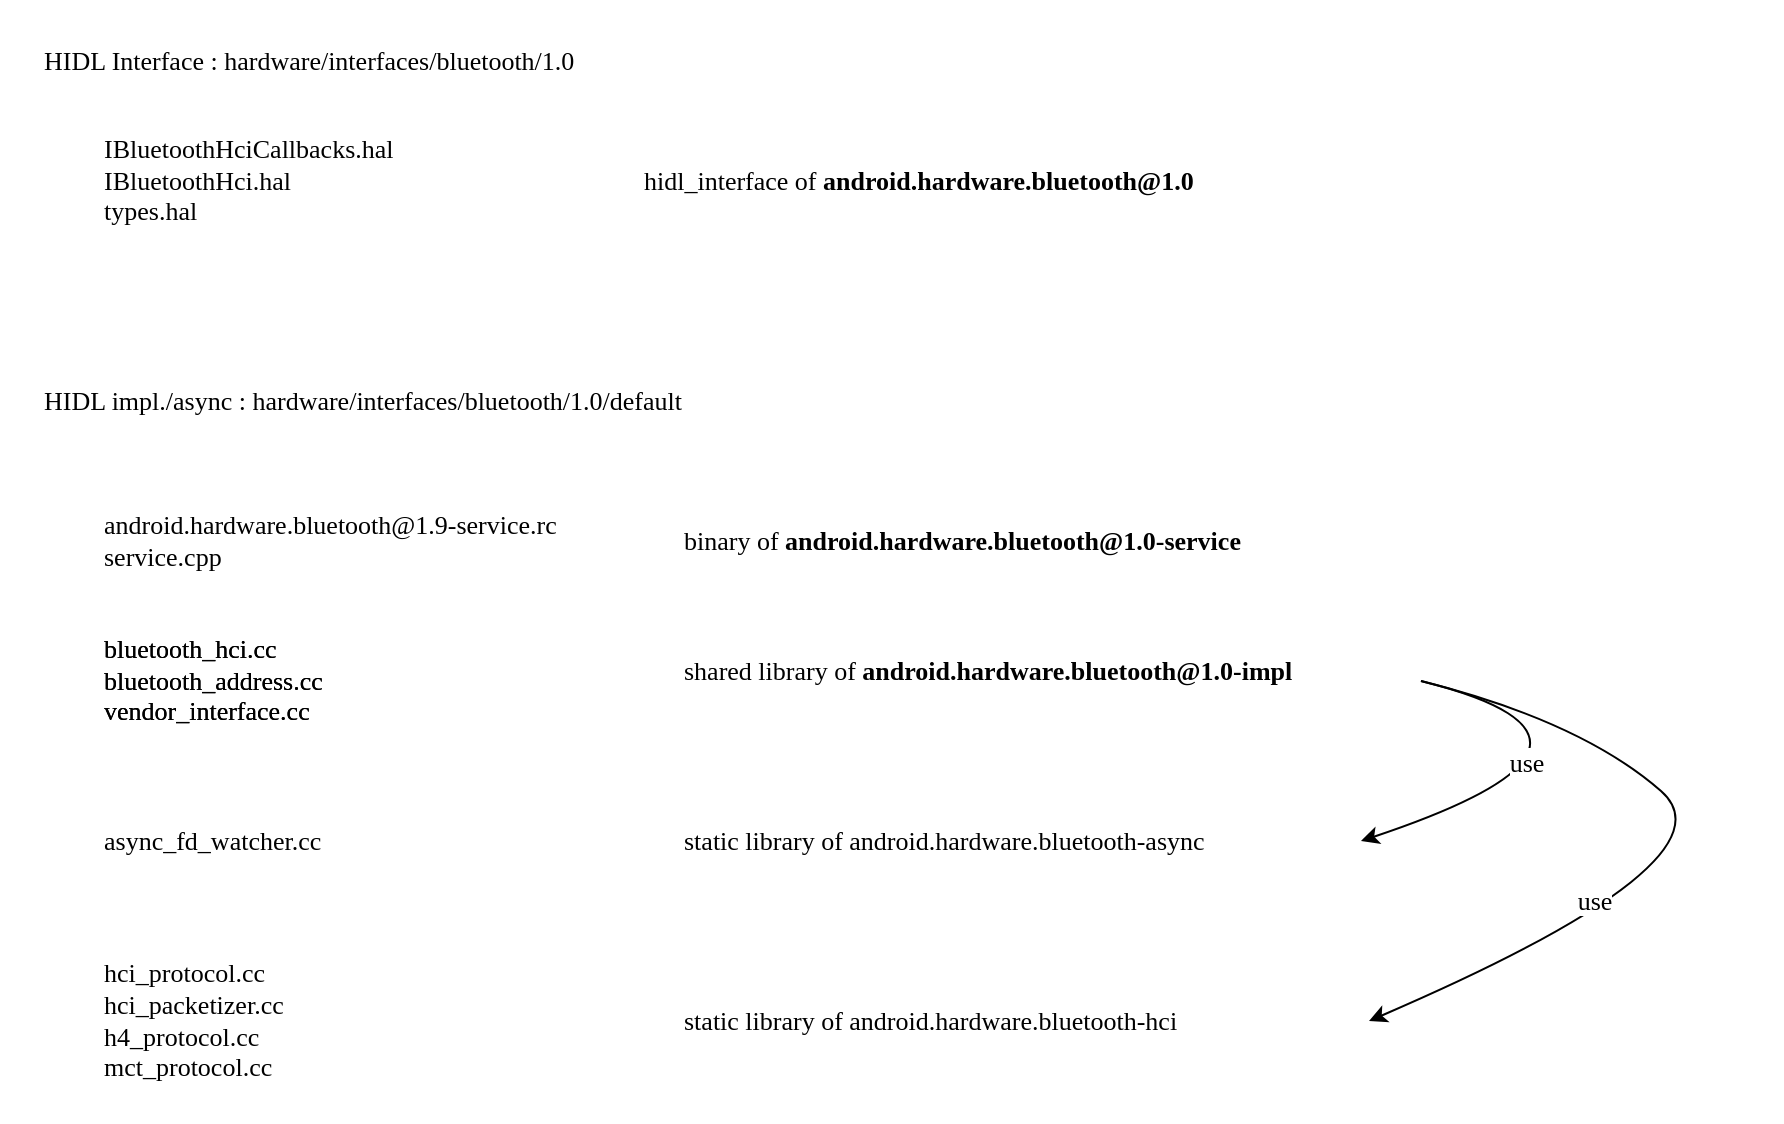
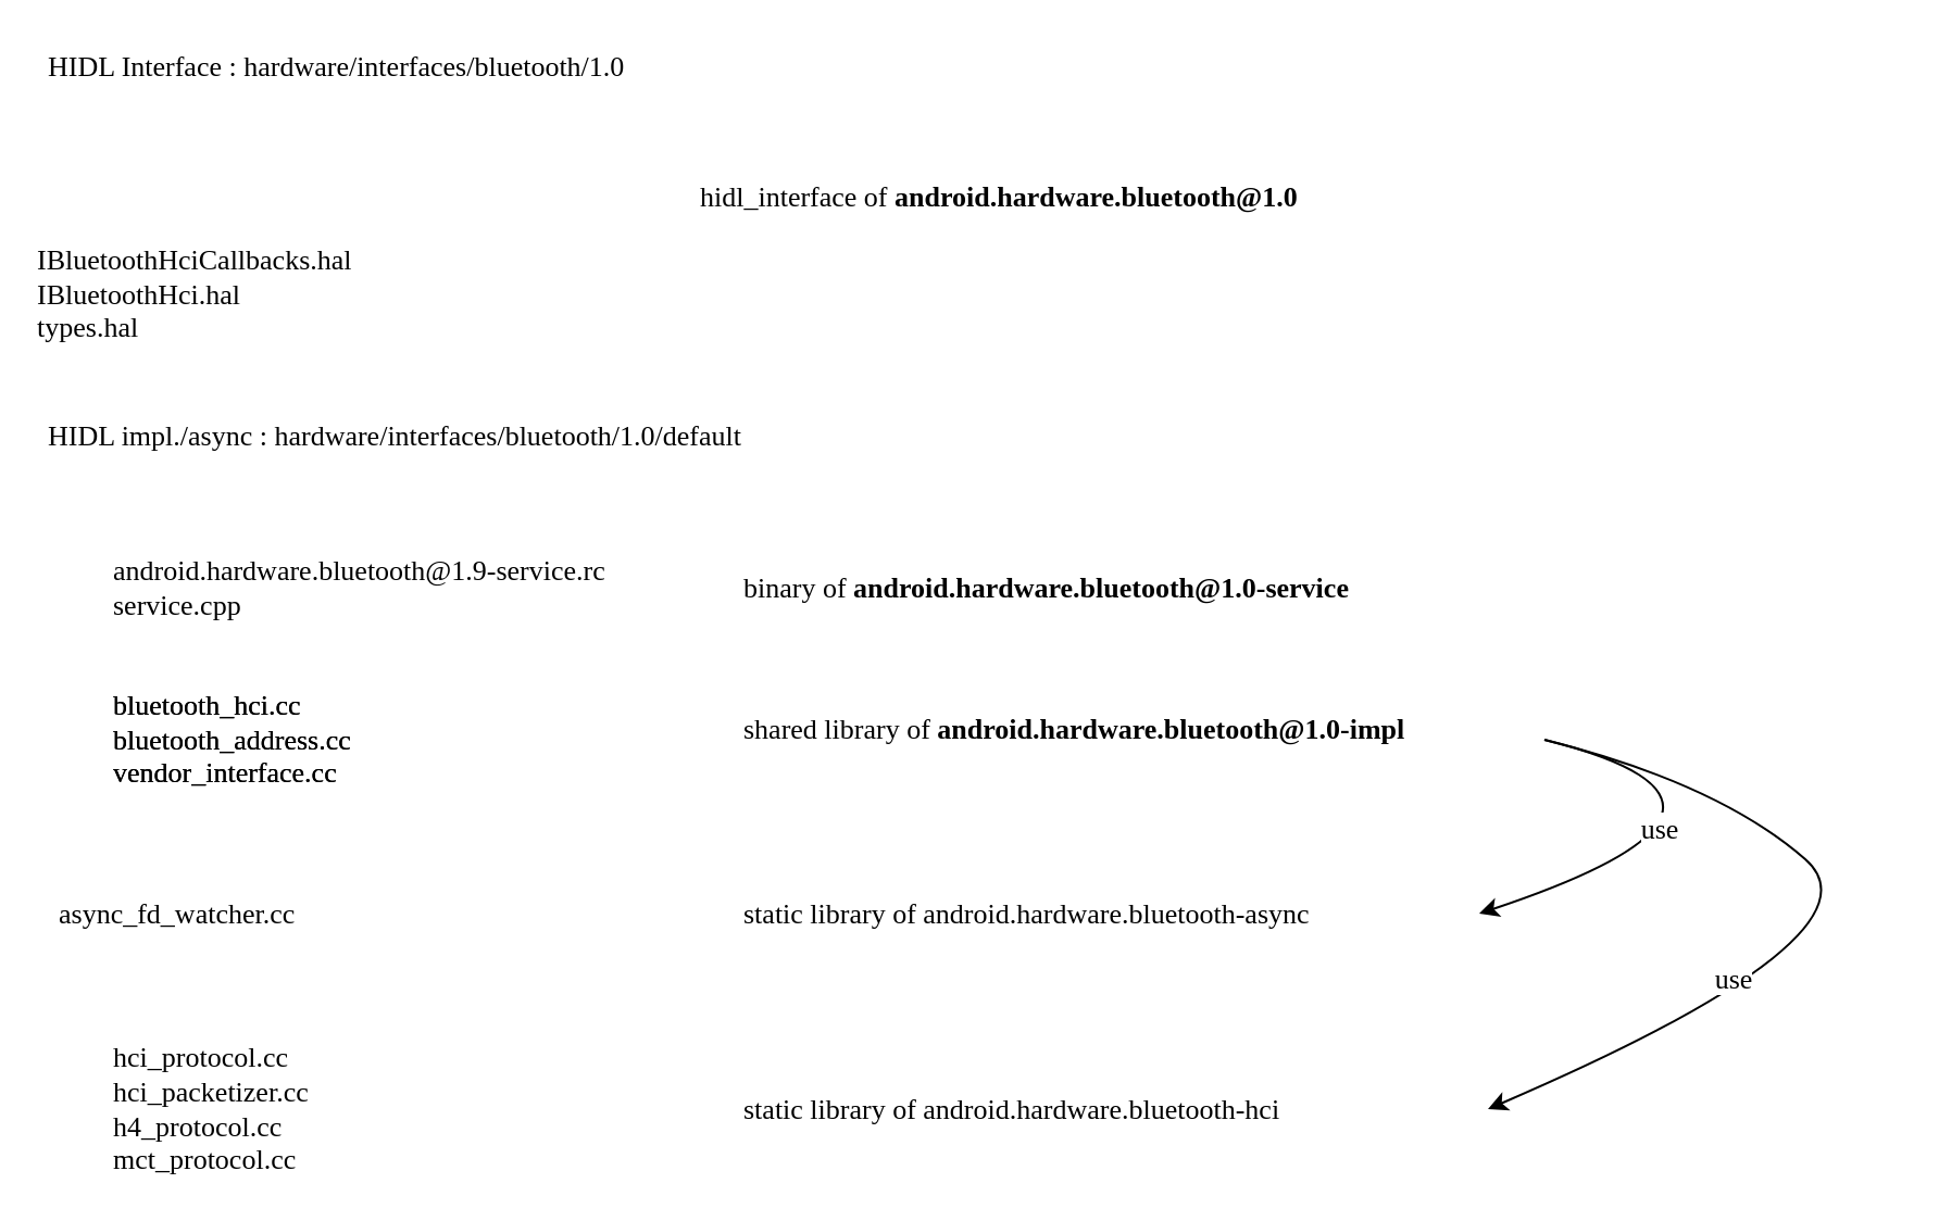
- <mxCell id="4" value="&lt;div&gt;&lt;span&gt;&#09;&lt;/span&gt;IBluetoothHciCallbacks.hal&lt;/div&gt;&lt;div&gt;&lt;span&gt;&#09;&lt;/span&gt;IBluetoothHci.hal&lt;/div&gt;&lt;div&gt;&lt;span&gt;&#09;&lt;/span&gt;types.hal&lt;/div&gt;" style="text;html=1;strokeColor=none;fillColor=none;align=left;verticalAlign=middle;whiteSpace=wrap;rounded=0;fontFamily=Comic Sans MS;fontSize=13;" vertex="1" parent="1"><mxGeometry x="50" y="60" width="170" height="60" as="geometry" /></mxCell>
+ <mxCell id="4" value="&lt;div&gt;&lt;span&gt;&#09;&lt;/span&gt;IBluetoothHciCallbacks.hal&lt;/div&gt;&lt;div&gt;&lt;span&gt;&#09;&lt;/span&gt;IBluetoothHci.hal&lt;/div&gt;&lt;div&gt;&lt;span&gt;&#09;&lt;/span&gt;types.hal&lt;/div&gt;" style="text;html=1;strokeColor=none;fillColor=none;align=left;verticalAlign=middle;whiteSpace=wrap;rounded=0;fontFamily=Comic Sans MS;fontSize=13;" vertex="1" parent="1"><mxGeometry x="15" y="105" width="170" height="60" as="geometry" /></mxCell>
- <mxCell id="6" value="&lt;div&gt;async_fd_watcher.cc&lt;/div&gt;&lt;div&gt;&lt;span&gt;&#09;&lt;/span&gt;&lt;/div&gt;" style="text;html=1;strokeColor=none;fillColor=none;align=left;verticalAlign=middle;whiteSpace=wrap;rounded=0;fontFamily=Comic Sans MS;fontSize=13;" vertex="1" parent="1"><mxGeometry x="50" y="390" width="170" height="60" as="geometry" /></mxCell>
+ <mxCell id="6" value="&lt;div&gt;async_fd_watcher.cc&lt;/div&gt;&lt;div&gt;&lt;span&gt;&#09;&lt;/span&gt;&lt;/div&gt;" style="text;html=1;strokeColor=none;fillColor=none;align=left;verticalAlign=middle;whiteSpace=wrap;rounded=0;fontFamily=Comic Sans MS;fontSize=13;" vertex="1" parent="1"><mxGeometry x="25" y="390" width="170" height="60" as="geometry" /></mxCell>
